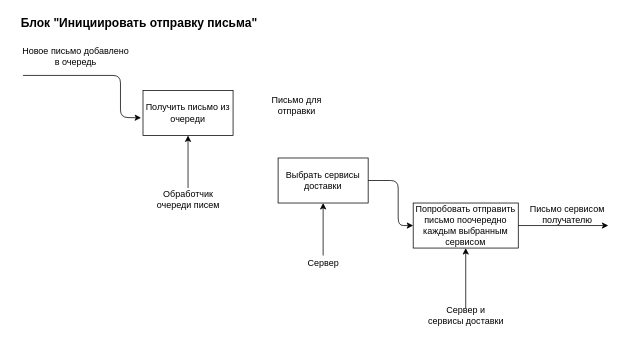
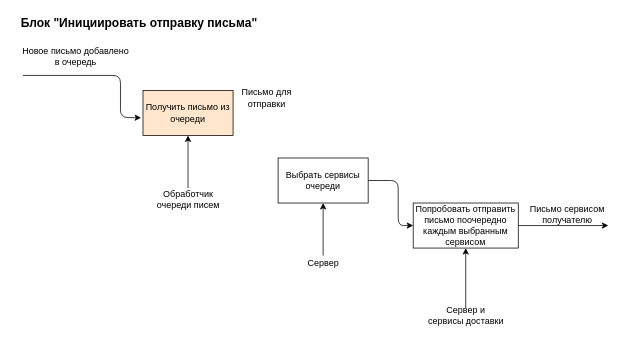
- <mxCell id="8" value="Письмо для отправки" style="text;html=1;strokeColor=none;fillColor=none;align=center;verticalAlign=middle;whiteSpace=wrap;rounded=0;" vertex="1" parent="1"><mxGeometry x="360" y="130" width="70" height="20" as="geometry" /></mxCell>
+ <mxCell id="8" value="Письмо для отправки" style="text;html=1;strokeColor=none;fillColor=none;align=center;verticalAlign=middle;whiteSpace=wrap;rounded=0;" vertex="1" parent="1"><mxGeometry x="320" y="120" width="70" height="20" as="geometry" /></mxCell>
- <mxCell id="4" value="Получить письмо из&lt;br&gt;очереди" style="rounded=0;whiteSpace=wrap;html=1;" vertex="1" parent="1"><mxGeometry x="190" y="120" width="120" height="60" as="geometry" /></mxCell>
+ <mxCell id="4" value="Получить письмо из&lt;br&gt;очереди" style="rounded=0;whiteSpace=wrap;html=1;fillColor=#ffe6cc;" vertex="1" parent="1"><mxGeometry x="190" y="120" width="120" height="60" as="geometry" /></mxCell>
- <mxCell id="7" value="Выбрать сервисы доставки" style="rounded=0;whiteSpace=wrap;html=1;" vertex="1" parent="1"><mxGeometry x="370" y="210" width="120" height="60" as="geometry" /></mxCell>
+ <mxCell id="7" value="Выбрать сервисы очереди" style="rounded=0;whiteSpace=wrap;html=1;" vertex="1" parent="1"><mxGeometry x="370" y="210" width="120" height="60" as="geometry" /></mxCell>
